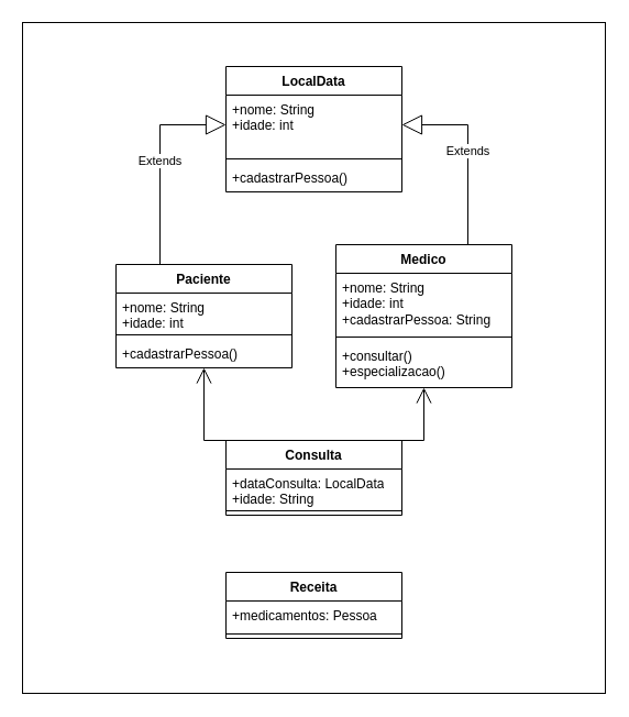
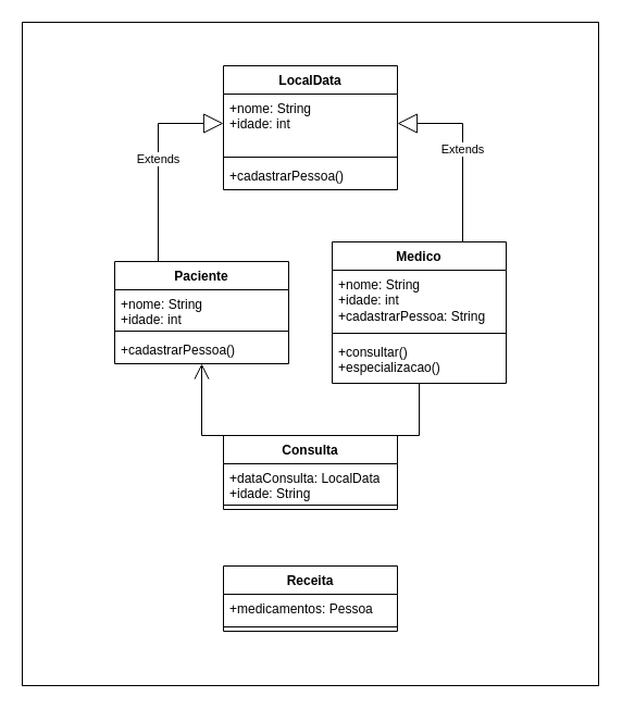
- <mxCell id="17" value="" style="endArrow=open;endFill=1;endSize=12;html=1;rounded=0;exitX=0.75;exitY=0;exitDx=0;exitDy=0;" edge="1" parent="1" source="6" target="12"><mxGeometry width="160" relative="1" as="geometry"><mxPoint x="299" y="596" as="sourcePoint" /><mxPoint x="459" y="596" as="targetPoint" /><Array as="points"><mxPoint x="385" y="400" /></Array></mxGeometry></mxCell>
+ <mxCell id="17" value="" style="endArrow=none;endFill=1;endSize=12;html=1;rounded=0;exitX=0.75;exitY=0;exitDx=0;exitDy=0;" edge="1" parent="1" source="6" target="12"><mxGeometry width="160" relative="1" as="geometry"><mxPoint x="299" y="596" as="sourcePoint" /><mxPoint x="459" y="596" as="targetPoint" /><Array as="points"><mxPoint x="385" y="400" /></Array></mxGeometry></mxCell>
